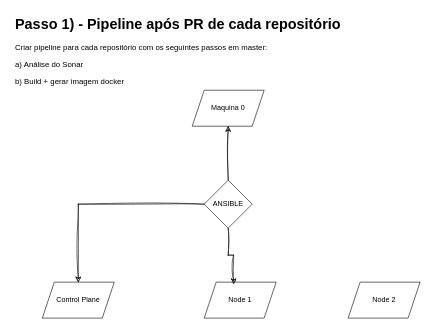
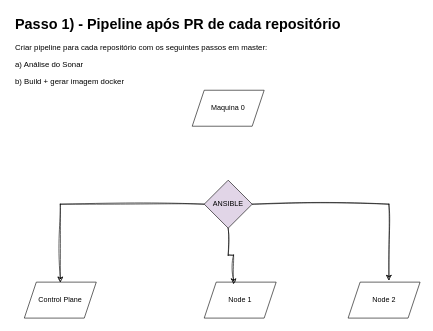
- <mxCell id="7" style="edgeStyle=orthogonalEdgeStyle;rounded=0;sketch=1;hachureGap=4;jiggle=2;curveFitting=1;orthogonalLoop=1;jettySize=auto;html=1;fontFamily=Architects Daughter;fontSource=https%3A%2F%2Ffonts.googleapis.com%2Fcss%3Ffamily%3DArchitects%2BDaughter;fontSize=16;" edge="1" parent="1" source="9" target="2"><mxGeometry relative="1" as="geometry" /></mxCell>
+ <mxCell id="7" style="edgeStyle=orthogonalEdgeStyle;rounded=0;sketch=1;hachureGap=4;jiggle=2;curveFitting=1;orthogonalLoop=1;jettySize=auto;html=1;entryX=0.567;entryY=-0.05;entryDx=0;entryDy=0;entryPerimeter=0;fontFamily=Architects Daughter;fontSource=https%3A%2F%2Ffonts.googleapis.com%2Fcss%3Ffamily%3DArchitects%2BDaughter;fontSize=16;" edge="1" parent="1" source="9" target="5"><mxGeometry relative="1" as="geometry" /></mxCell>
- <mxCell id="9" value="ANSIBLE" style="rhombus;whiteSpace=wrap;html=1;" vertex="1" parent="1"><mxGeometry x="340" y="300" width="80" height="80" as="geometry" /></mxCell>
+ <mxCell id="9" value="ANSIBLE" style="rhombus;whiteSpace=wrap;html=1;fillColor=#e1d5e7;" vertex="1" parent="1"><mxGeometry x="340" y="300" width="80" height="80" as="geometry" /></mxCell>
- <mxCell id="3" value="Control Plane" style="shape=parallelogram;perimeter=parallelogramPerimeter;whiteSpace=wrap;html=1;fixedSize=1;" vertex="1" parent="1"><mxGeometry x="70" y="470" width="120" height="60" as="geometry" /></mxCell>
+ <mxCell id="3" value="Control Plane" style="shape=parallelogram;perimeter=parallelogramPerimeter;whiteSpace=wrap;html=1;fixedSize=1;" vertex="1" parent="1"><mxGeometry x="40" y="470" width="120" height="60" as="geometry" /></mxCell>
